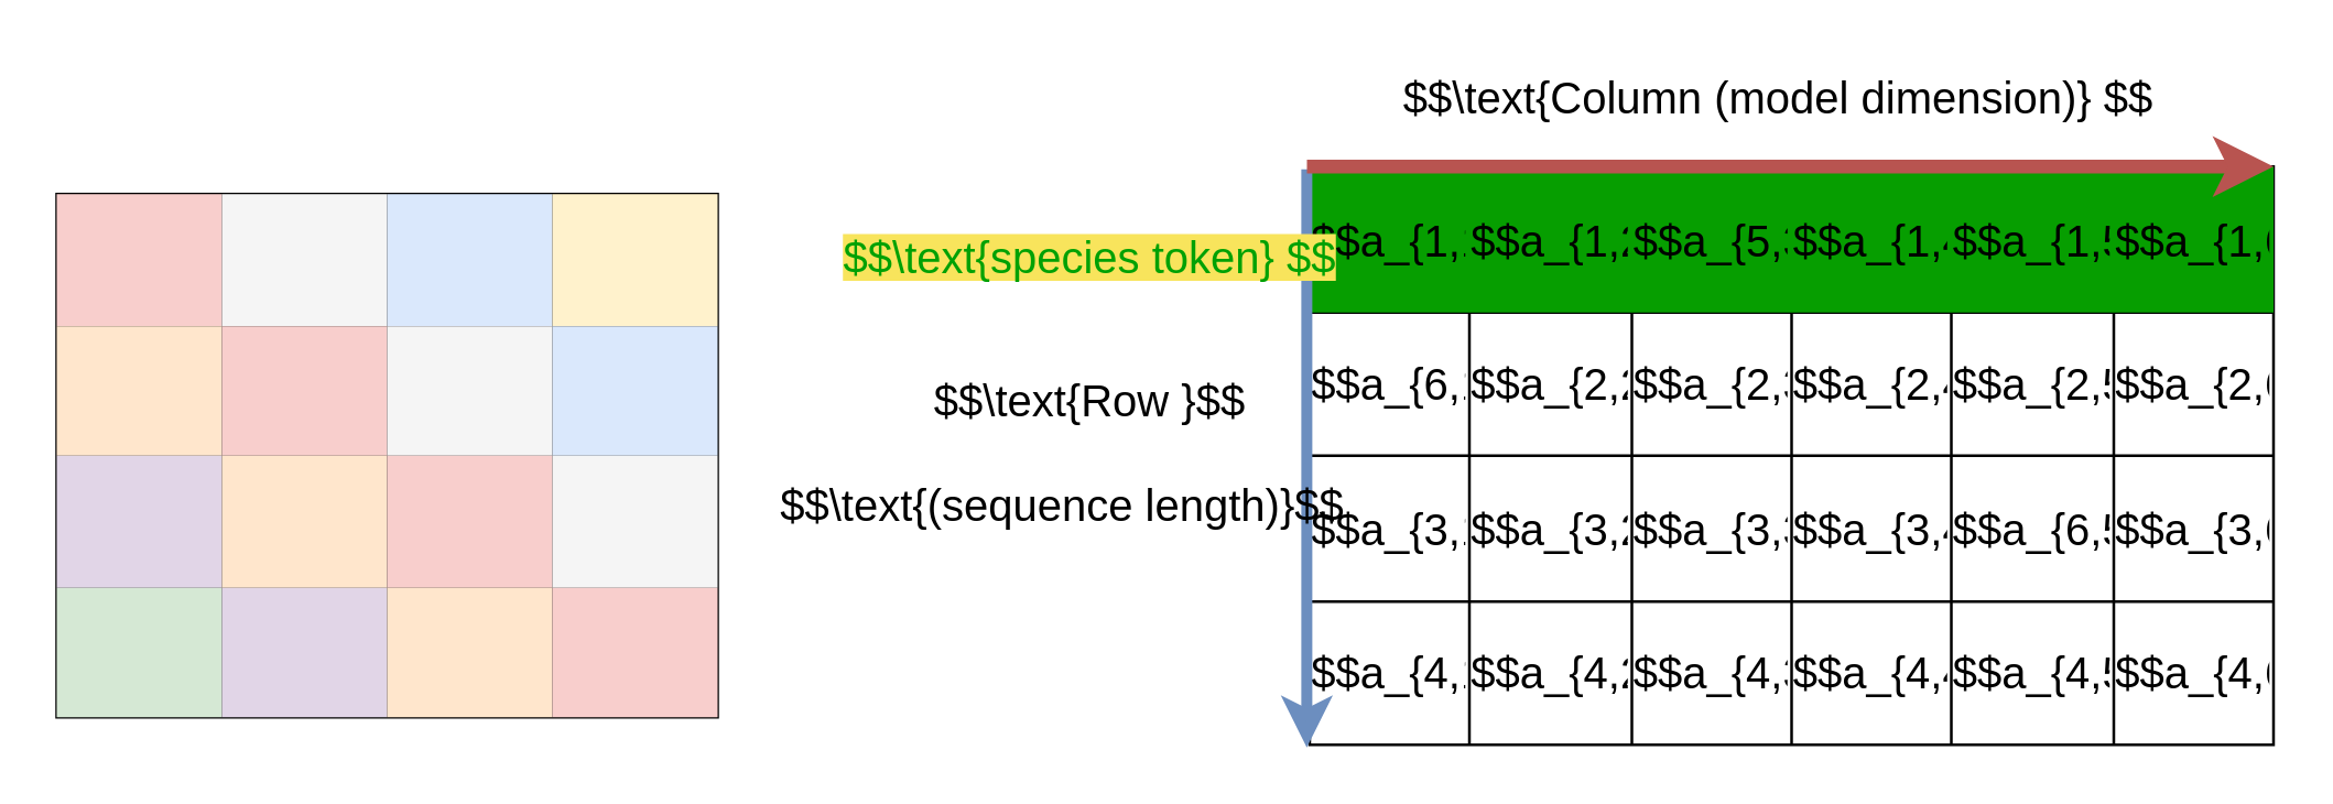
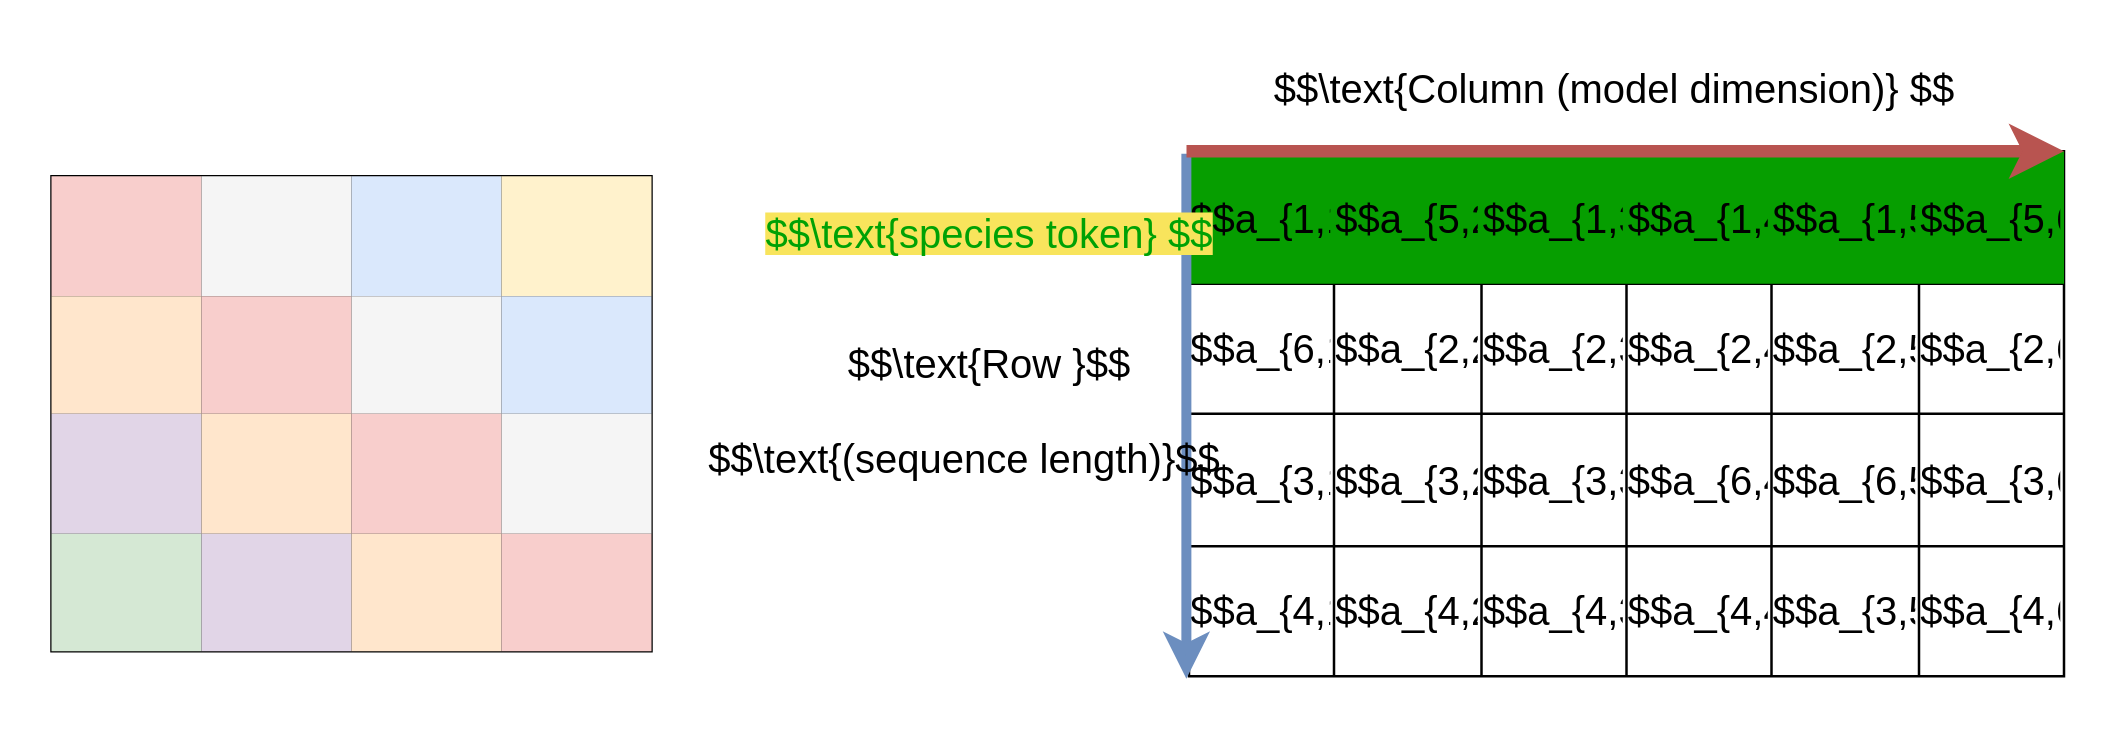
- <mxCell id="5" value="$$a_{1,2}$$" style="shape=partialRectangle;html=1;whiteSpace=wrap;connectable=0;strokeColor=inherit;overflow=hidden;fillColor=none;top=0;left=0;bottom=0;right=0;pointerEvents=1;fontSize=16;" parent="3" vertex="1"><mxGeometry x="58" width="59" height="53" as="geometry"><mxRectangle width="59" height="53" as="alternateBounds" /></mxGeometry></mxCell>
+ <mxCell id="5" value="$$a_{5,2}$$" style="shape=partialRectangle;html=1;whiteSpace=wrap;connectable=0;strokeColor=inherit;overflow=hidden;fillColor=none;top=0;left=0;bottom=0;right=0;pointerEvents=1;fontSize=16;" parent="3" vertex="1"><mxGeometry x="58" width="59" height="53" as="geometry"><mxRectangle width="59" height="53" as="alternateBounds" /></mxGeometry></mxCell>
- <mxCell id="6" value="$$a_{5,3}$$" style="shape=partialRectangle;html=1;whiteSpace=wrap;connectable=0;strokeColor=inherit;overflow=hidden;fillColor=none;top=0;left=0;bottom=0;right=0;pointerEvents=1;fontSize=16;" parent="3" vertex="1"><mxGeometry x="117" width="58" height="53" as="geometry"><mxRectangle width="58" height="53" as="alternateBounds" /></mxGeometry></mxCell>
+ <mxCell id="6" value="$$a_{1,3}$$" style="shape=partialRectangle;html=1;whiteSpace=wrap;connectable=0;strokeColor=inherit;overflow=hidden;fillColor=none;top=0;left=0;bottom=0;right=0;pointerEvents=1;fontSize=16;" parent="3" vertex="1"><mxGeometry x="117" width="58" height="53" as="geometry"><mxRectangle width="58" height="53" as="alternateBounds" /></mxGeometry></mxCell>
- <mxCell id="9" value="$$a_{1,6}$$" style="shape=partialRectangle;html=1;whiteSpace=wrap;connectable=0;strokeColor=inherit;overflow=hidden;fillColor=none;top=0;left=0;bottom=0;right=0;pointerEvents=1;fontSize=16;" parent="3" vertex="1"><mxGeometry x="292" width="58" height="53" as="geometry"><mxRectangle width="58" height="53" as="alternateBounds" /></mxGeometry></mxCell>
+ <mxCell id="9" value="$$a_{5,6}$$" style="shape=partialRectangle;html=1;whiteSpace=wrap;connectable=0;strokeColor=inherit;overflow=hidden;fillColor=none;top=0;left=0;bottom=0;right=0;pointerEvents=1;fontSize=16;" parent="3" vertex="1"><mxGeometry x="292" width="58" height="53" as="geometry"><mxRectangle width="58" height="53" as="alternateBounds" /></mxGeometry></mxCell>
- <mxCell id="21" value="$$a_{3,4}$$" style="shape=partialRectangle;html=1;whiteSpace=wrap;connectable=0;strokeColor=inherit;overflow=hidden;fillColor=none;top=0;left=0;bottom=0;right=0;pointerEvents=1;fontSize=16;" parent="17" vertex="1"><mxGeometry x="175" width="58" height="53" as="geometry"><mxRectangle width="58" height="53" as="alternateBounds" /></mxGeometry></mxCell>
+ <mxCell id="21" value="$$a_{6,4}$$" style="shape=partialRectangle;html=1;whiteSpace=wrap;connectable=0;strokeColor=inherit;overflow=hidden;fillColor=none;top=0;left=0;bottom=0;right=0;pointerEvents=1;fontSize=16;" parent="17" vertex="1"><mxGeometry x="175" width="58" height="53" as="geometry"><mxRectangle width="58" height="53" as="alternateBounds" /></mxGeometry></mxCell>
- <mxCell id="29" value="$$a_{4,5}$$" style="shape=partialRectangle;html=1;whiteSpace=wrap;connectable=0;strokeColor=inherit;overflow=hidden;fillColor=none;top=0;left=0;bottom=0;right=0;pointerEvents=1;fontSize=16;" parent="24" vertex="1"><mxGeometry x="233" width="59" height="52" as="geometry"><mxRectangle width="59" height="52" as="alternateBounds" /></mxGeometry></mxCell>
+ <mxCell id="29" value="$$a_{3,5}$$" style="shape=partialRectangle;html=1;whiteSpace=wrap;connectable=0;strokeColor=inherit;overflow=hidden;fillColor=none;top=0;left=0;bottom=0;right=0;pointerEvents=1;fontSize=16;" parent="24" vertex="1"><mxGeometry x="233" width="59" height="52" as="geometry"><mxRectangle width="59" height="52" as="alternateBounds" /></mxGeometry></mxCell>
